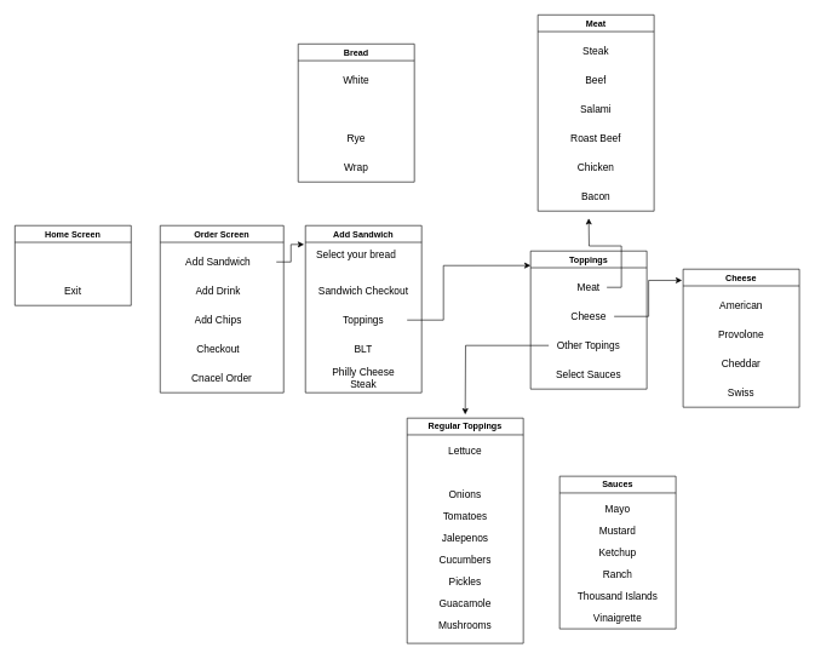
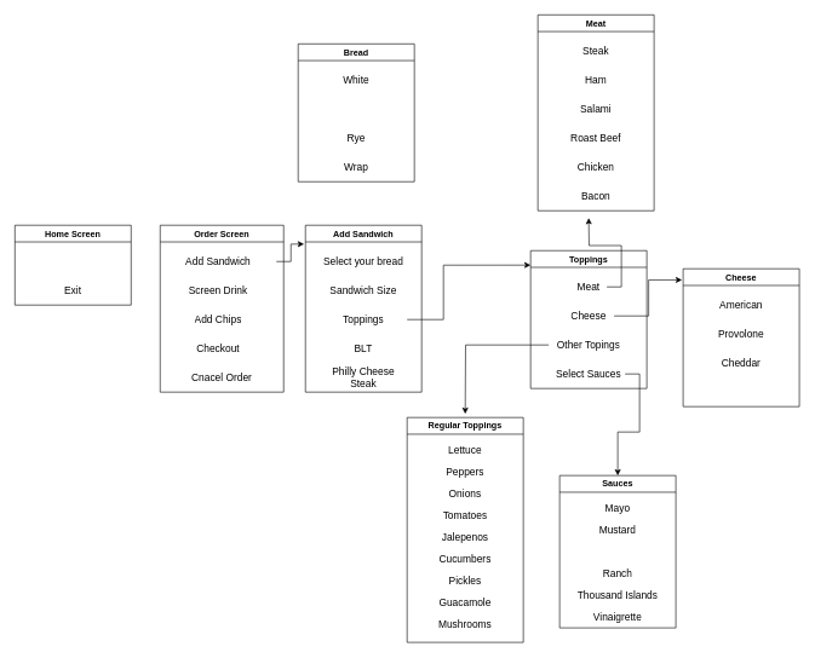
- <mxCell id="26" value="&lt;font style=&quot;font-size: 14px;&quot;&gt;Beef&lt;/font&gt;" style="text;strokeColor=none;fillColor=none;align=center;verticalAlign=middle;spacingLeft=4;spacingRight=4;overflow=hidden;points=[[0,0.5],[1,0.5]];portConstraint=eastwest;rotatable=0;whiteSpace=wrap;html=1;" vertex="1" parent="24"><mxGeometry y="70" width="160" height="40" as="geometry" /></mxCell>
+ <mxCell id="26" value="&lt;font style=&quot;font-size: 14px;&quot;&gt;Ham&lt;/font&gt;" style="text;strokeColor=none;fillColor=none;align=center;verticalAlign=middle;spacingLeft=4;spacingRight=4;overflow=hidden;points=[[0,0.5],[1,0.5]];portConstraint=eastwest;rotatable=0;whiteSpace=wrap;html=1;" vertex="1" parent="24"><mxGeometry y="70" width="160" height="40" as="geometry" /></mxCell>
- <mxCell id="11" value="&lt;span style=&quot;font-size: 14px;&quot;&gt;Select your bread&lt;/span&gt;" style="text;strokeColor=none;fillColor=none;align=center;verticalAlign=middle;spacingLeft=4;spacingRight=4;overflow=hidden;points=[[0,0.5],[1,0.5]];portConstraint=eastwest;rotatable=0;whiteSpace=wrap;html=1;" vertex="1" parent="10"><mxGeometry x="10" y="20" width="120" height="40" as="geometry" /></mxCell>
+ <mxCell id="11" value="&lt;span style=&quot;font-size: 14px;&quot;&gt;Select your bread&lt;/span&gt;" style="text;strokeColor=none;fillColor=none;align=center;verticalAlign=middle;spacingLeft=4;spacingRight=4;overflow=hidden;points=[[0,0.5],[1,0.5]];portConstraint=eastwest;rotatable=0;whiteSpace=wrap;html=1;" vertex="1" parent="10"><mxGeometry x="20" y="30" width="120" height="40" as="geometry" /></mxCell>
- <mxCell id="4" value="&lt;font style=&quot;font-size: 14px;&quot;&gt;Add Drink&lt;/font&gt;" style="text;strokeColor=none;fillColor=none;align=center;verticalAlign=middle;spacingLeft=4;spacingRight=4;overflow=hidden;points=[[0,0.5],[1,0.5]];portConstraint=eastwest;rotatable=0;whiteSpace=wrap;html=1;" vertex="1" parent="2"><mxGeometry y="70" width="160" height="40" as="geometry" /></mxCell>
+ <mxCell id="4" value="&lt;font style=&quot;font-size: 14px;&quot;&gt;Screen Drink&lt;/font&gt;" style="text;strokeColor=none;fillColor=none;align=center;verticalAlign=middle;spacingLeft=4;spacingRight=4;overflow=hidden;points=[[0,0.5],[1,0.5]];portConstraint=eastwest;rotatable=0;whiteSpace=wrap;html=1;" vertex="1" parent="2"><mxGeometry y="70" width="160" height="40" as="geometry" /></mxCell>
- <mxCell id="12" value="&lt;font style=&quot;font-size: 14px;&quot;&gt;Sandwich Checkout&lt;/font&gt;" style="text;strokeColor=none;fillColor=none;align=center;verticalAlign=middle;spacingLeft=4;spacingRight=4;overflow=hidden;points=[[0,0.5],[1,0.5]];portConstraint=eastwest;rotatable=0;whiteSpace=wrap;html=1;" vertex="1" parent="10"><mxGeometry y="70" width="160" height="40" as="geometry" /></mxCell>
+ <mxCell id="12" value="&lt;font style=&quot;font-size: 14px;&quot;&gt;Sandwich Size&lt;/font&gt;" style="text;strokeColor=none;fillColor=none;align=center;verticalAlign=middle;spacingLeft=4;spacingRight=4;overflow=hidden;points=[[0,0.5],[1,0.5]];portConstraint=eastwest;rotatable=0;whiteSpace=wrap;html=1;" vertex="1" parent="10"><mxGeometry y="70" width="160" height="40" as="geometry" /></mxCell>
+ <mxCell id="55" style="edgeStyle=orthogonalEdgeStyle;rounded=0;orthogonalLoop=1;jettySize=auto;html=1;entryX=0.5;entryY=0;entryDx=0;entryDy=0;" edge="1" parent="1" source="22" target="48"><mxGeometry relative="1" as="geometry" /></mxCell>
- <mxCell id="36" value="&lt;font style=&quot;font-size: 14px;&quot;&gt;Swiss&lt;/font&gt;" style="text;strokeColor=none;fillColor=none;align=center;verticalAlign=middle;spacingLeft=4;spacingRight=4;overflow=hidden;points=[[0,0.5],[1,0.5]];portConstraint=eastwest;rotatable=0;whiteSpace=wrap;html=1;" vertex="1" parent="32"><mxGeometry y="150" width="160" height="40" as="geometry" /></mxCell>
+ <mxCell id="40" value="&lt;font style=&quot;font-size: 14px;&quot;&gt;Peppers&lt;/font&gt;" style="text;strokeColor=none;fillColor=none;align=center;verticalAlign=middle;spacingLeft=4;spacingRight=4;overflow=hidden;points=[[0,0.5],[1,0.5]];portConstraint=eastwest;rotatable=0;whiteSpace=wrap;html=1;" vertex="1" parent="38"><mxGeometry y="60" width="160" height="30" as="geometry" /></mxCell>
- <mxCell id="51" value="&lt;span style=&quot;font-size: 14px;&quot;&gt;Ketchup&lt;/span&gt;" style="text;strokeColor=none;fillColor=none;align=center;verticalAlign=middle;spacingLeft=4;spacingRight=4;overflow=hidden;points=[[0,0.5],[1,0.5]];portConstraint=eastwest;rotatable=0;whiteSpace=wrap;html=1;" vertex="1" parent="48"><mxGeometry y="90" width="160" height="30" as="geometry" /></mxCell>
